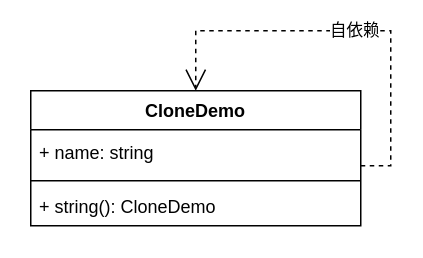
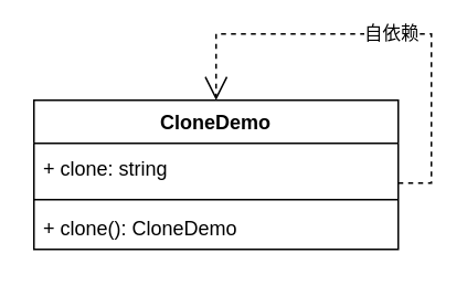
- <mxCell id="3" value="+ name: string" style="text;align=left;verticalAlign=middle;spacingLeft=4;spacingRight=4;overflow=hidden;rotatable=0;points=[[0,0.5],[1,0.5]];portConstraint=eastwest;fontStyle=0;" parent="2" vertex="1"><mxGeometry y="26" width="220" height="30" as="geometry" /></mxCell>
+ <mxCell id="3" value="+ clone: string" style="text;align=left;verticalAlign=middle;spacingLeft=4;spacingRight=4;overflow=hidden;rotatable=0;points=[[0,0.5],[1,0.5]];portConstraint=eastwest;fontStyle=0;" parent="2" vertex="1"><mxGeometry y="26" width="220" height="30" as="geometry" /></mxCell>
- <mxCell id="5" value="+ string(): CloneDemo" style="text;strokeColor=none;fillColor=none;align=left;verticalAlign=top;spacingLeft=4;spacingRight=4;overflow=hidden;rotatable=0;points=[[0,0.5],[1,0.5]];portConstraint=eastwest;fontStyle=0" parent="2" vertex="1"><mxGeometry y="64" width="220" height="26" as="geometry" /></mxCell>
+ <mxCell id="5" value="+ clone(): CloneDemo" style="text;strokeColor=none;fillColor=none;align=left;verticalAlign=top;spacingLeft=4;spacingRight=4;overflow=hidden;rotatable=0;points=[[0,0.5],[1,0.5]];portConstraint=eastwest;fontStyle=0" parent="2" vertex="1"><mxGeometry y="64" width="220" height="26" as="geometry" /></mxCell>
